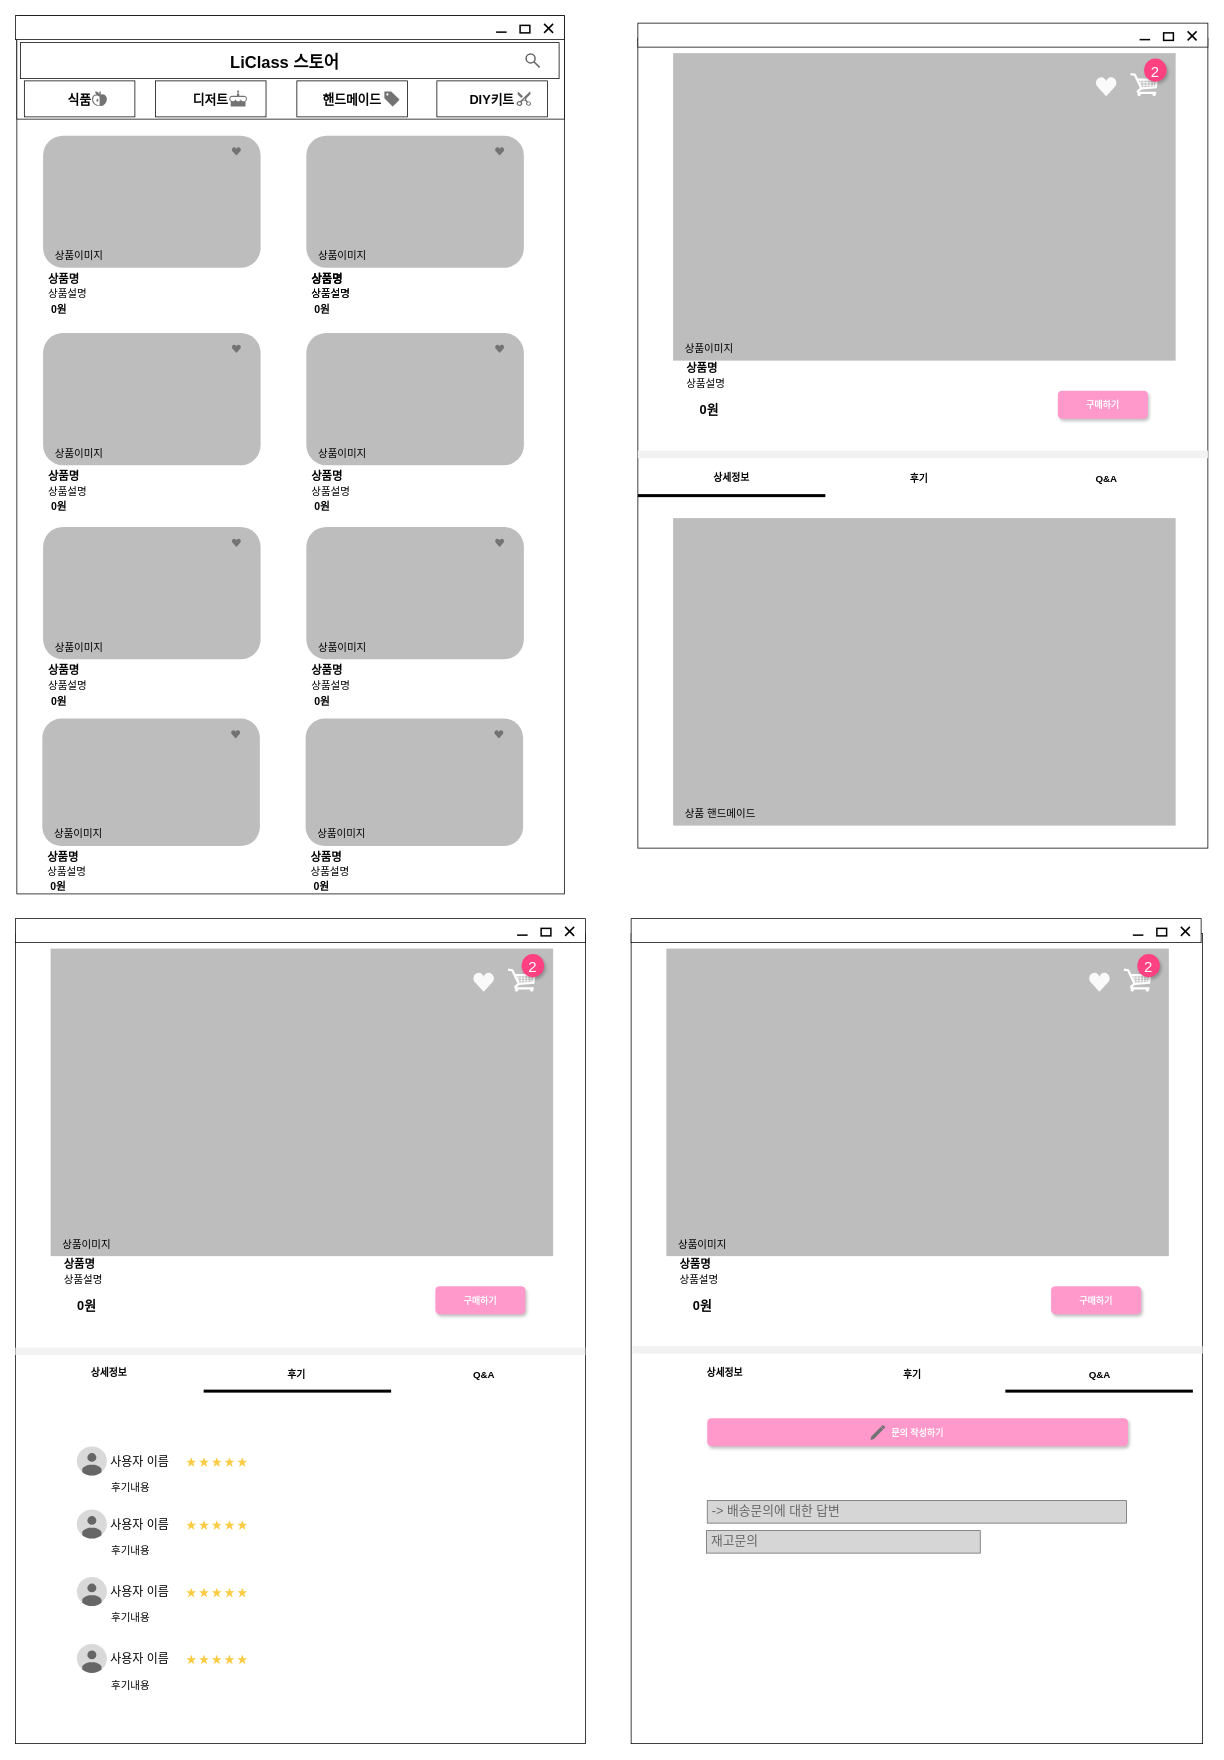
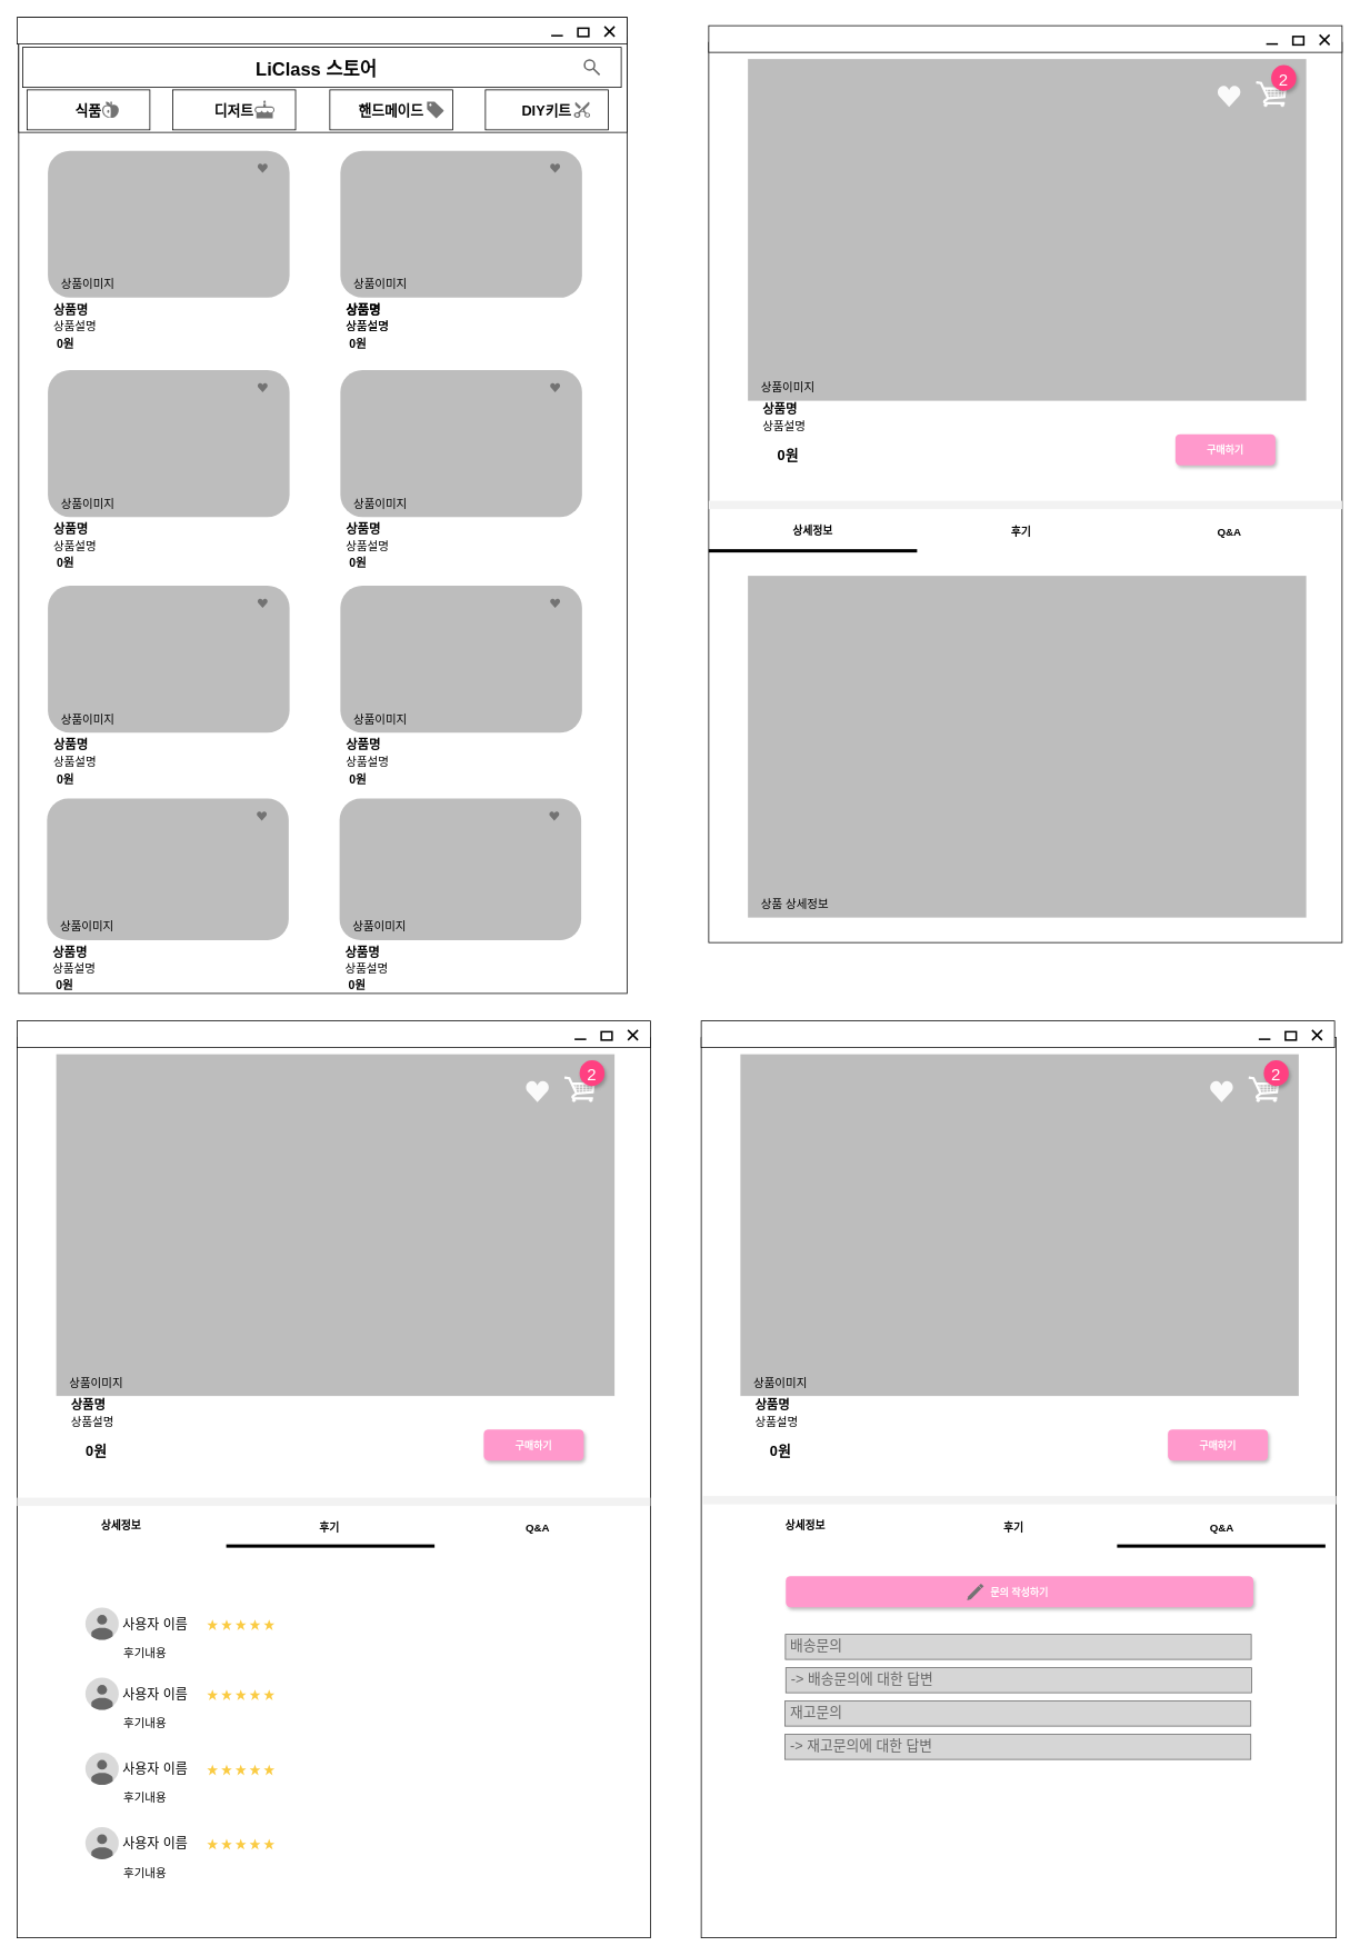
- <mxCell id="82" value="상품 핸드메이드" style="shape=rect;fillColor=#BDBDBD;strokeColor=none;shadow=0;align=left;verticalAlign=bottom;spacing=0;spacingLeft=16;spacingBottom=8;fontColor=#000000;resizeWidth=1;resizeHeight=1;rounded=0;fontStyle=0;fontSize=14;" vertex="1" parent="68"><mxGeometry x="47" y="640" width="670" height="410" as="geometry" /></mxCell>
+ <mxCell id="82" value="상품 상세정보" style="shape=rect;fillColor=#BDBDBD;strokeColor=none;shadow=0;align=left;verticalAlign=bottom;spacing=0;spacingLeft=16;spacingBottom=8;fontColor=#000000;resizeWidth=1;resizeHeight=1;rounded=0;fontStyle=0;fontSize=14;" vertex="1" parent="68"><mxGeometry x="47" y="640" width="670" height="410" as="geometry" /></mxCell>
+ <mxCell id="164" value="배송문의" style="strokeWidth=1;shadow=0;dashed=0;align=center;html=1;shape=mxgraph.mockup.text.textBox;fontColor=#666666;align=left;fontSize=17;spacingLeft=4;spacingTop=-3;strokeColor=#666666;mainText=;rounded=1;labelBorderColor=none;fontFamily=Helvetica;fillColor=#D6D6D6;" vertex="1" parent="148"><mxGeometry x="101" y="716" width="559" height="30" as="geometry" /></mxCell>
- <mxCell id="166" value="재고문의" style="strokeWidth=1;shadow=0;dashed=0;align=center;html=1;shape=mxgraph.mockup.text.textBox;fontColor=#666666;align=left;fontSize=17;spacingLeft=4;spacingTop=-3;strokeColor=#666666;mainText=;rounded=1;labelBorderColor=none;fontFamily=Helvetica;fillColor=#D6D6D6;" vertex="1" parent="148"><mxGeometry x="100.5" y="796" width="365" height="30" as="geometry" /></mxCell>
+ <mxCell id="166" value="재고문의" style="strokeWidth=1;shadow=0;dashed=0;align=center;html=1;shape=mxgraph.mockup.text.textBox;fontColor=#666666;align=left;fontSize=17;spacingLeft=4;spacingTop=-3;strokeColor=#666666;mainText=;rounded=1;labelBorderColor=none;fontFamily=Helvetica;fillColor=#D6D6D6;" vertex="1" parent="148"><mxGeometry x="100.5" y="796" width="559" height="30" as="geometry" /></mxCell>
+ <mxCell id="167" value="-&amp;gt; 재고문의에 대한 답변" style="strokeWidth=1;shadow=0;dashed=0;align=center;html=1;shape=mxgraph.mockup.text.textBox;fontColor=#666666;align=left;fontSize=17;spacingLeft=4;spacingTop=-3;strokeColor=#666666;mainText=;rounded=1;labelBorderColor=none;fontFamily=Helvetica;fillColor=#D6D6D6;" vertex="1" parent="148"><mxGeometry x="100.5" y="836" width="559" height="30" as="geometry" /></mxCell>
